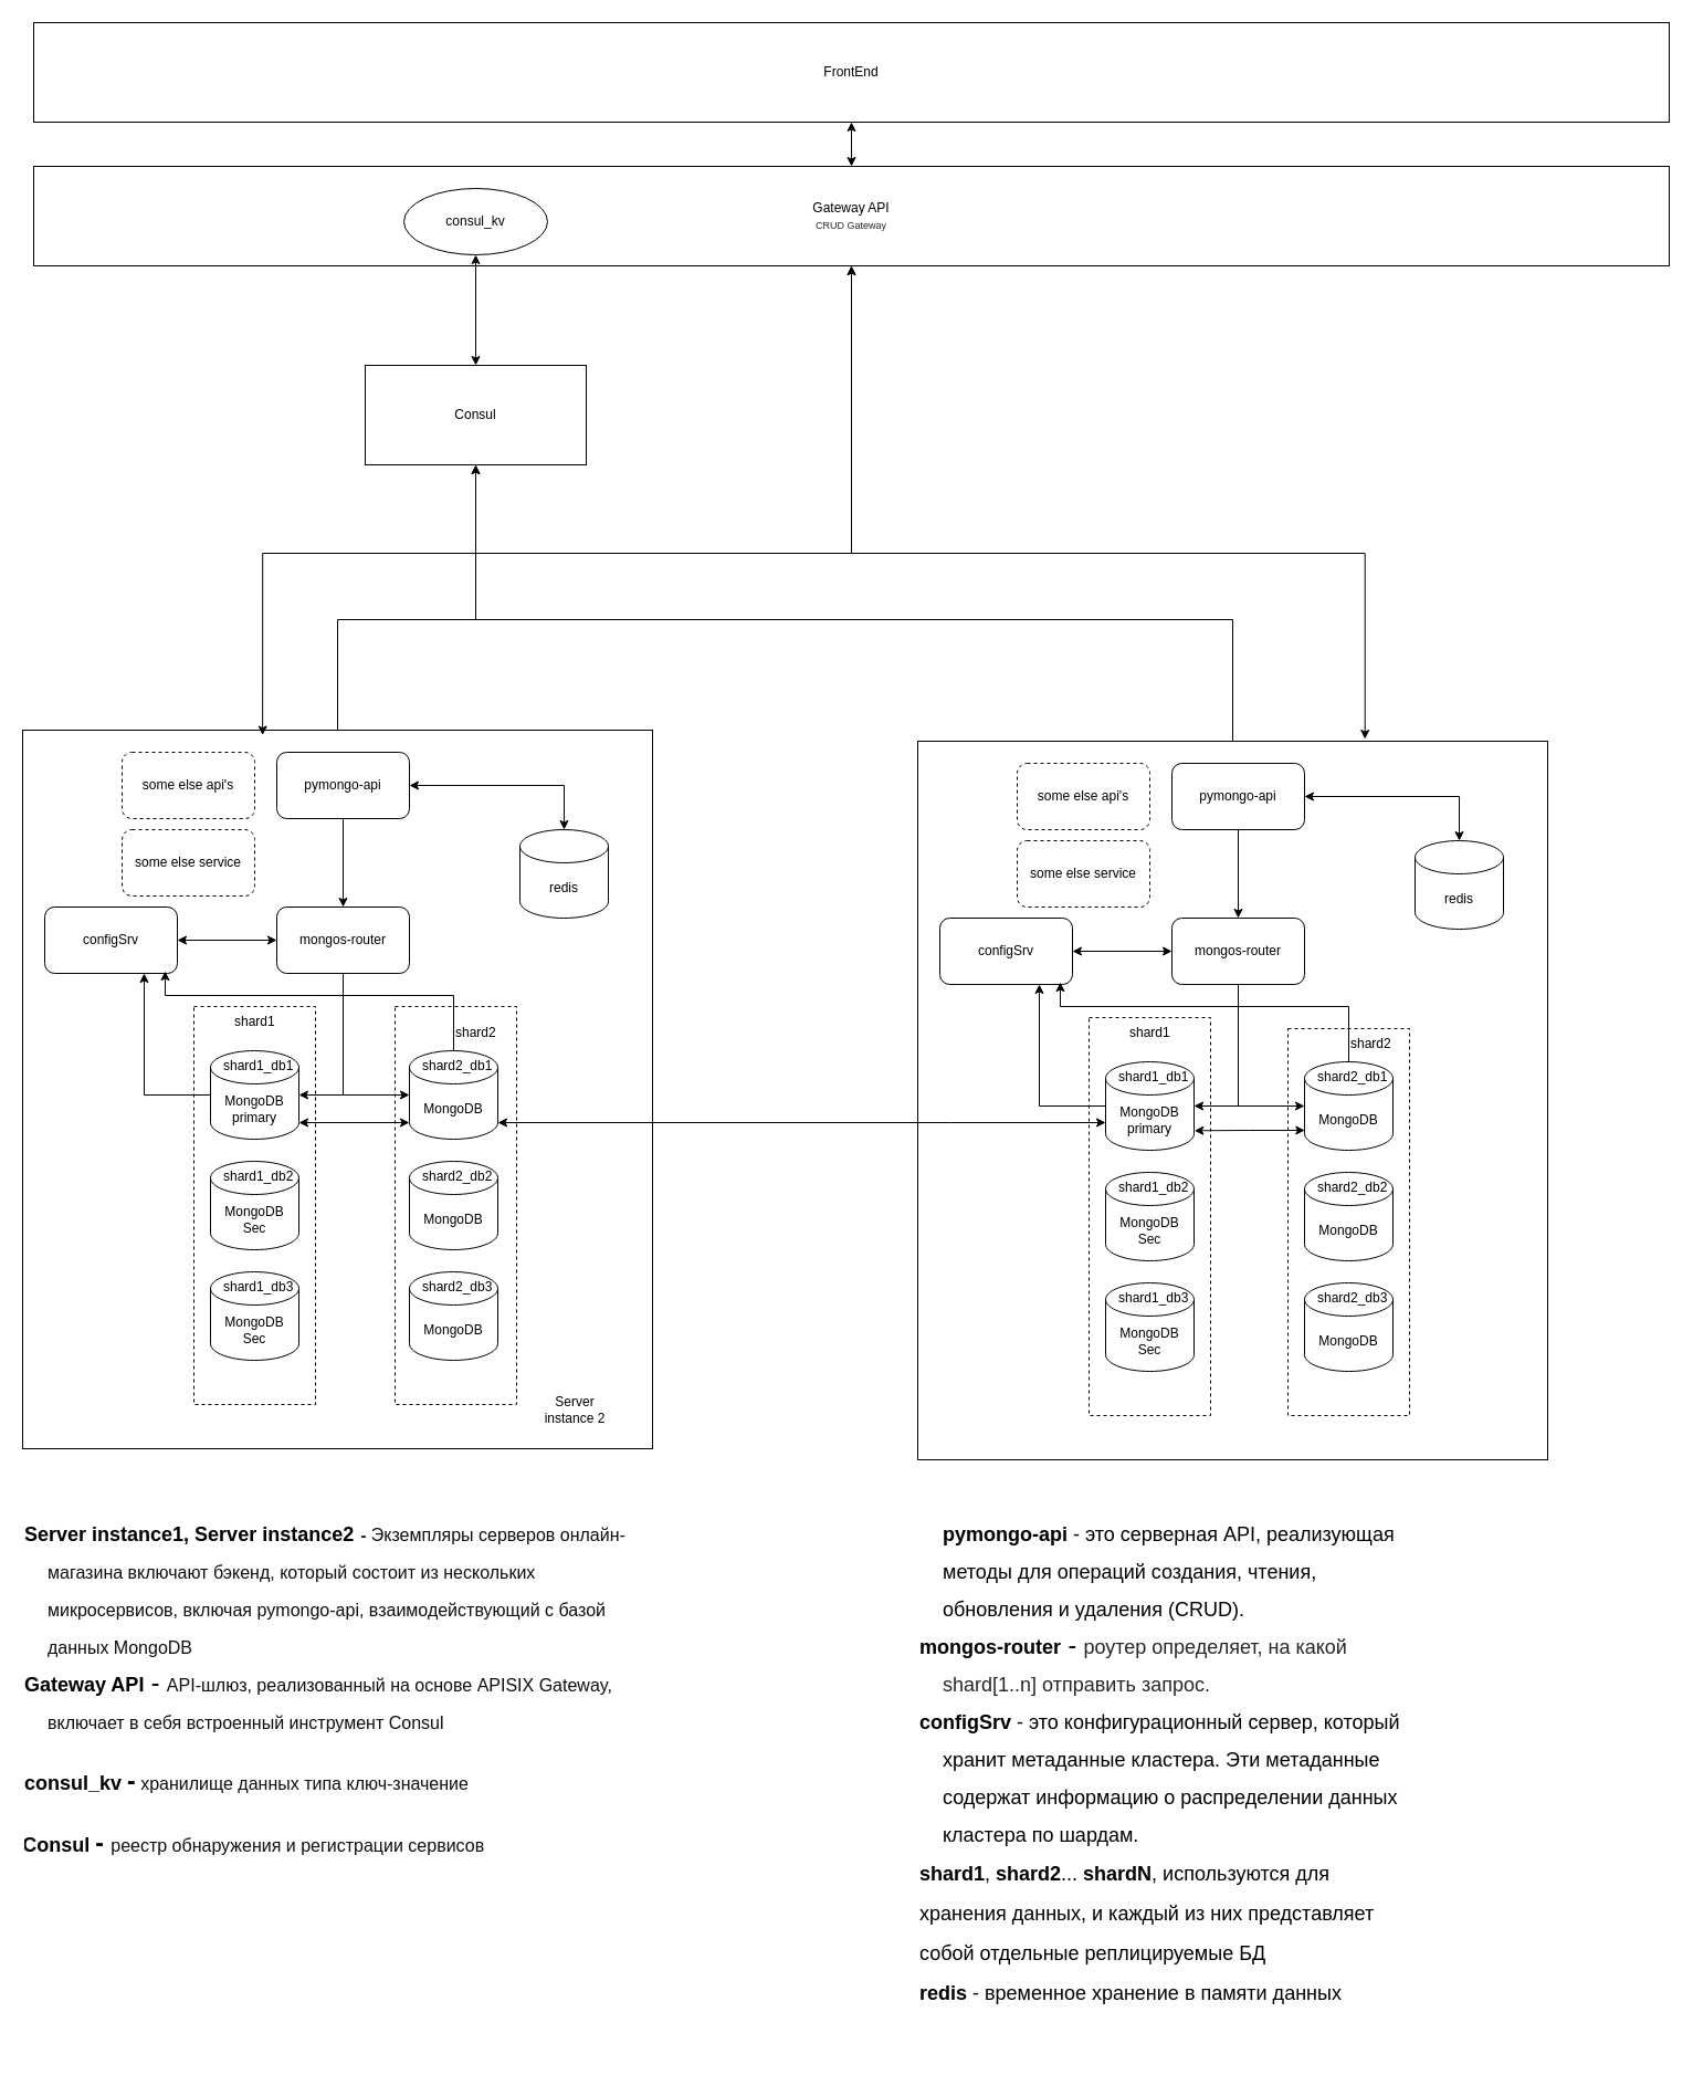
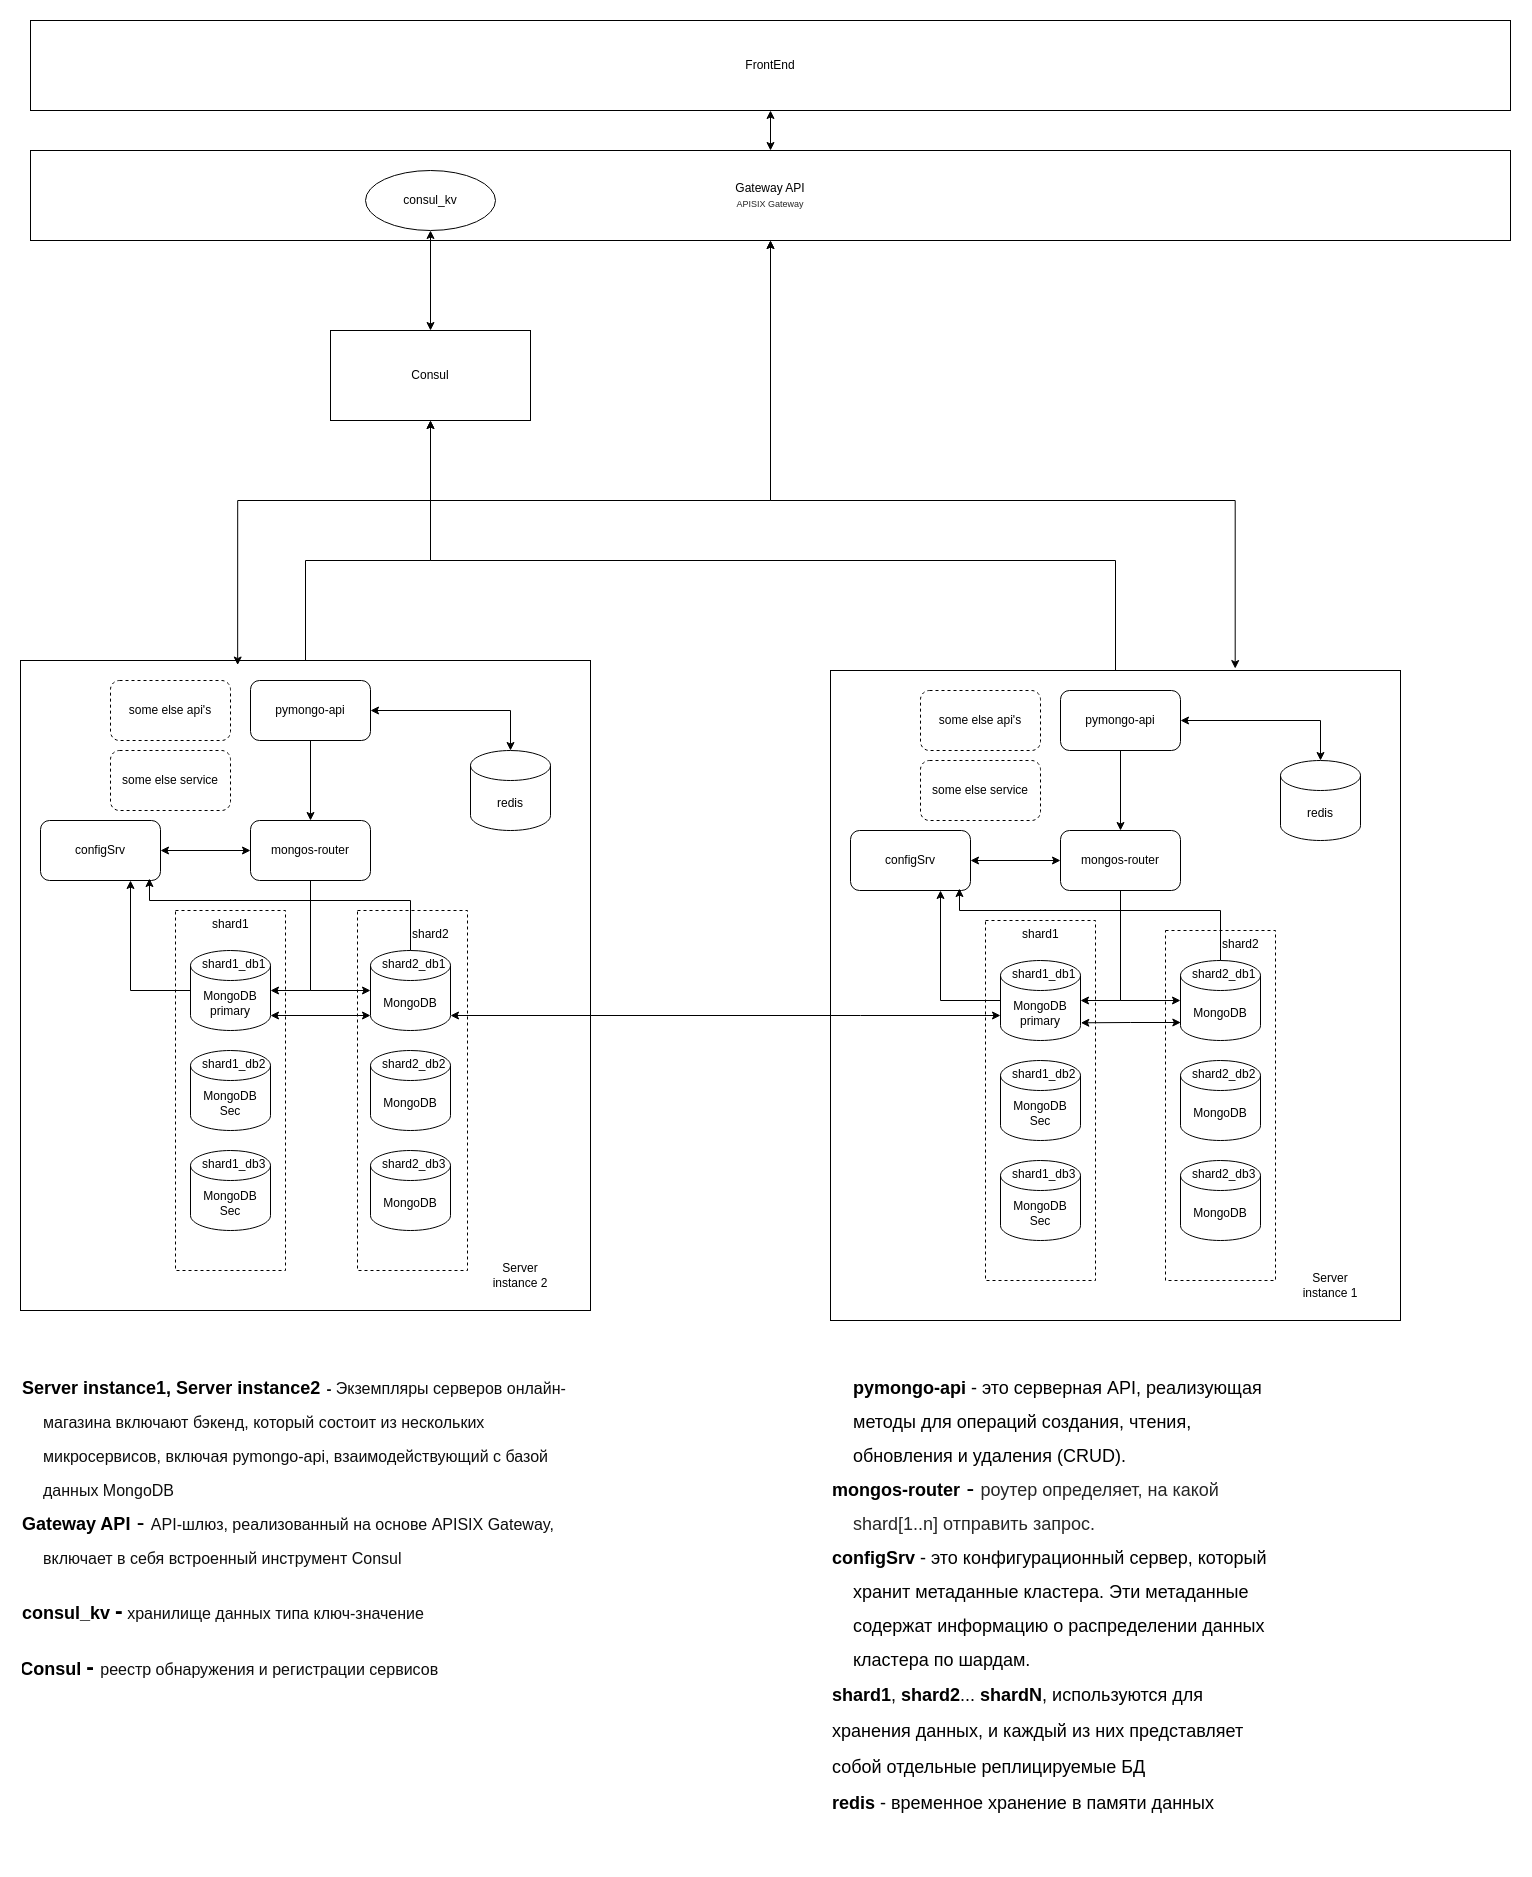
- <mxCell id="67" value="Gateway API&lt;div&gt;&lt;span style=&quot;color: rgba(0, 0, 0, 0.85); font-family: &amp;quot;YS Text&amp;quot;, sans-serif; text-align: start; white-space-collapse: preserve; background-color: rgb(255, 255, 255);&quot;&gt;&lt;font style=&quot;font-size: 9px;&quot;&gt;CRUD Gateway&lt;/font&gt;&lt;/span&gt;&lt;/div&gt;" style="rounded=0;whiteSpace=wrap;html=1;" vertex="1" parent="1"><mxGeometry x="30" y="150" width="1480" height="90" as="geometry" /></mxCell>
+ <mxCell id="67" value="Gateway API&lt;div&gt;&lt;span style=&quot;color: rgba(0, 0, 0, 0.85); font-family: &amp;quot;YS Text&amp;quot;, sans-serif; text-align: start; white-space-collapse: preserve; background-color: rgb(255, 255, 255);&quot;&gt;&lt;font style=&quot;font-size: 9px;&quot;&gt;APISIX Gateway&lt;/font&gt;&lt;/span&gt;&lt;/div&gt;" style="rounded=0;whiteSpace=wrap;html=1;" vertex="1" parent="1"><mxGeometry x="30" y="150" width="1480" height="90" as="geometry" /></mxCell>
+ <mxCell id="33" value="Server instance 1" style="text;html=1;align=center;verticalAlign=middle;whiteSpace=wrap;rounded=0;" vertex="1" parent="1"><mxGeometry x="1300" y="1270" width="60" height="30" as="geometry" /></mxCell>
